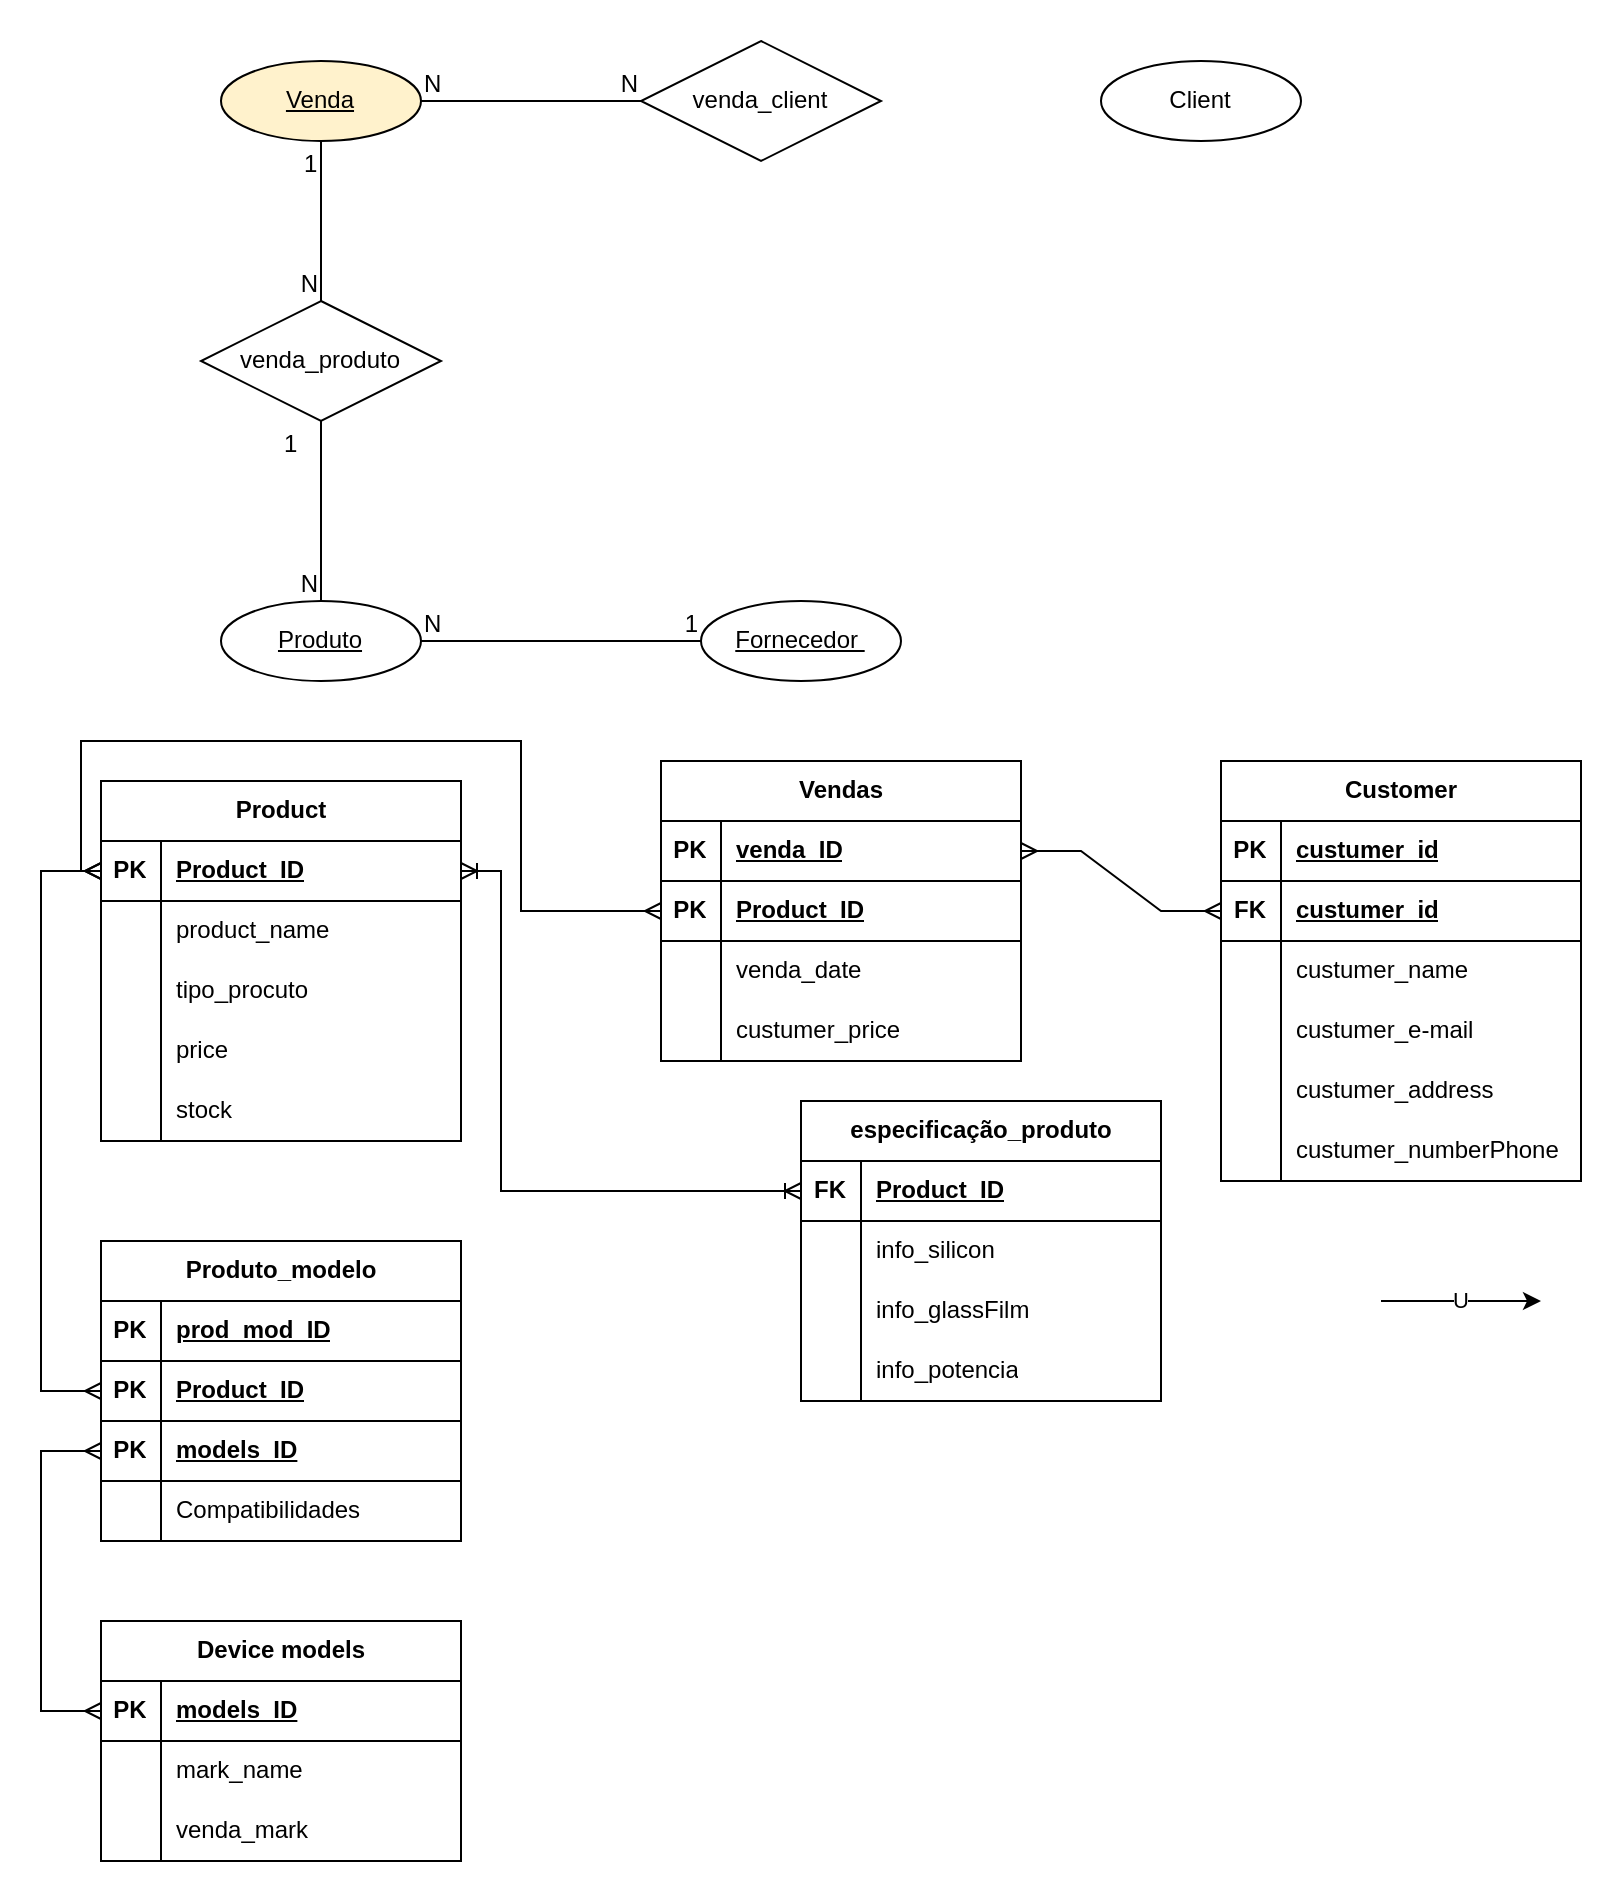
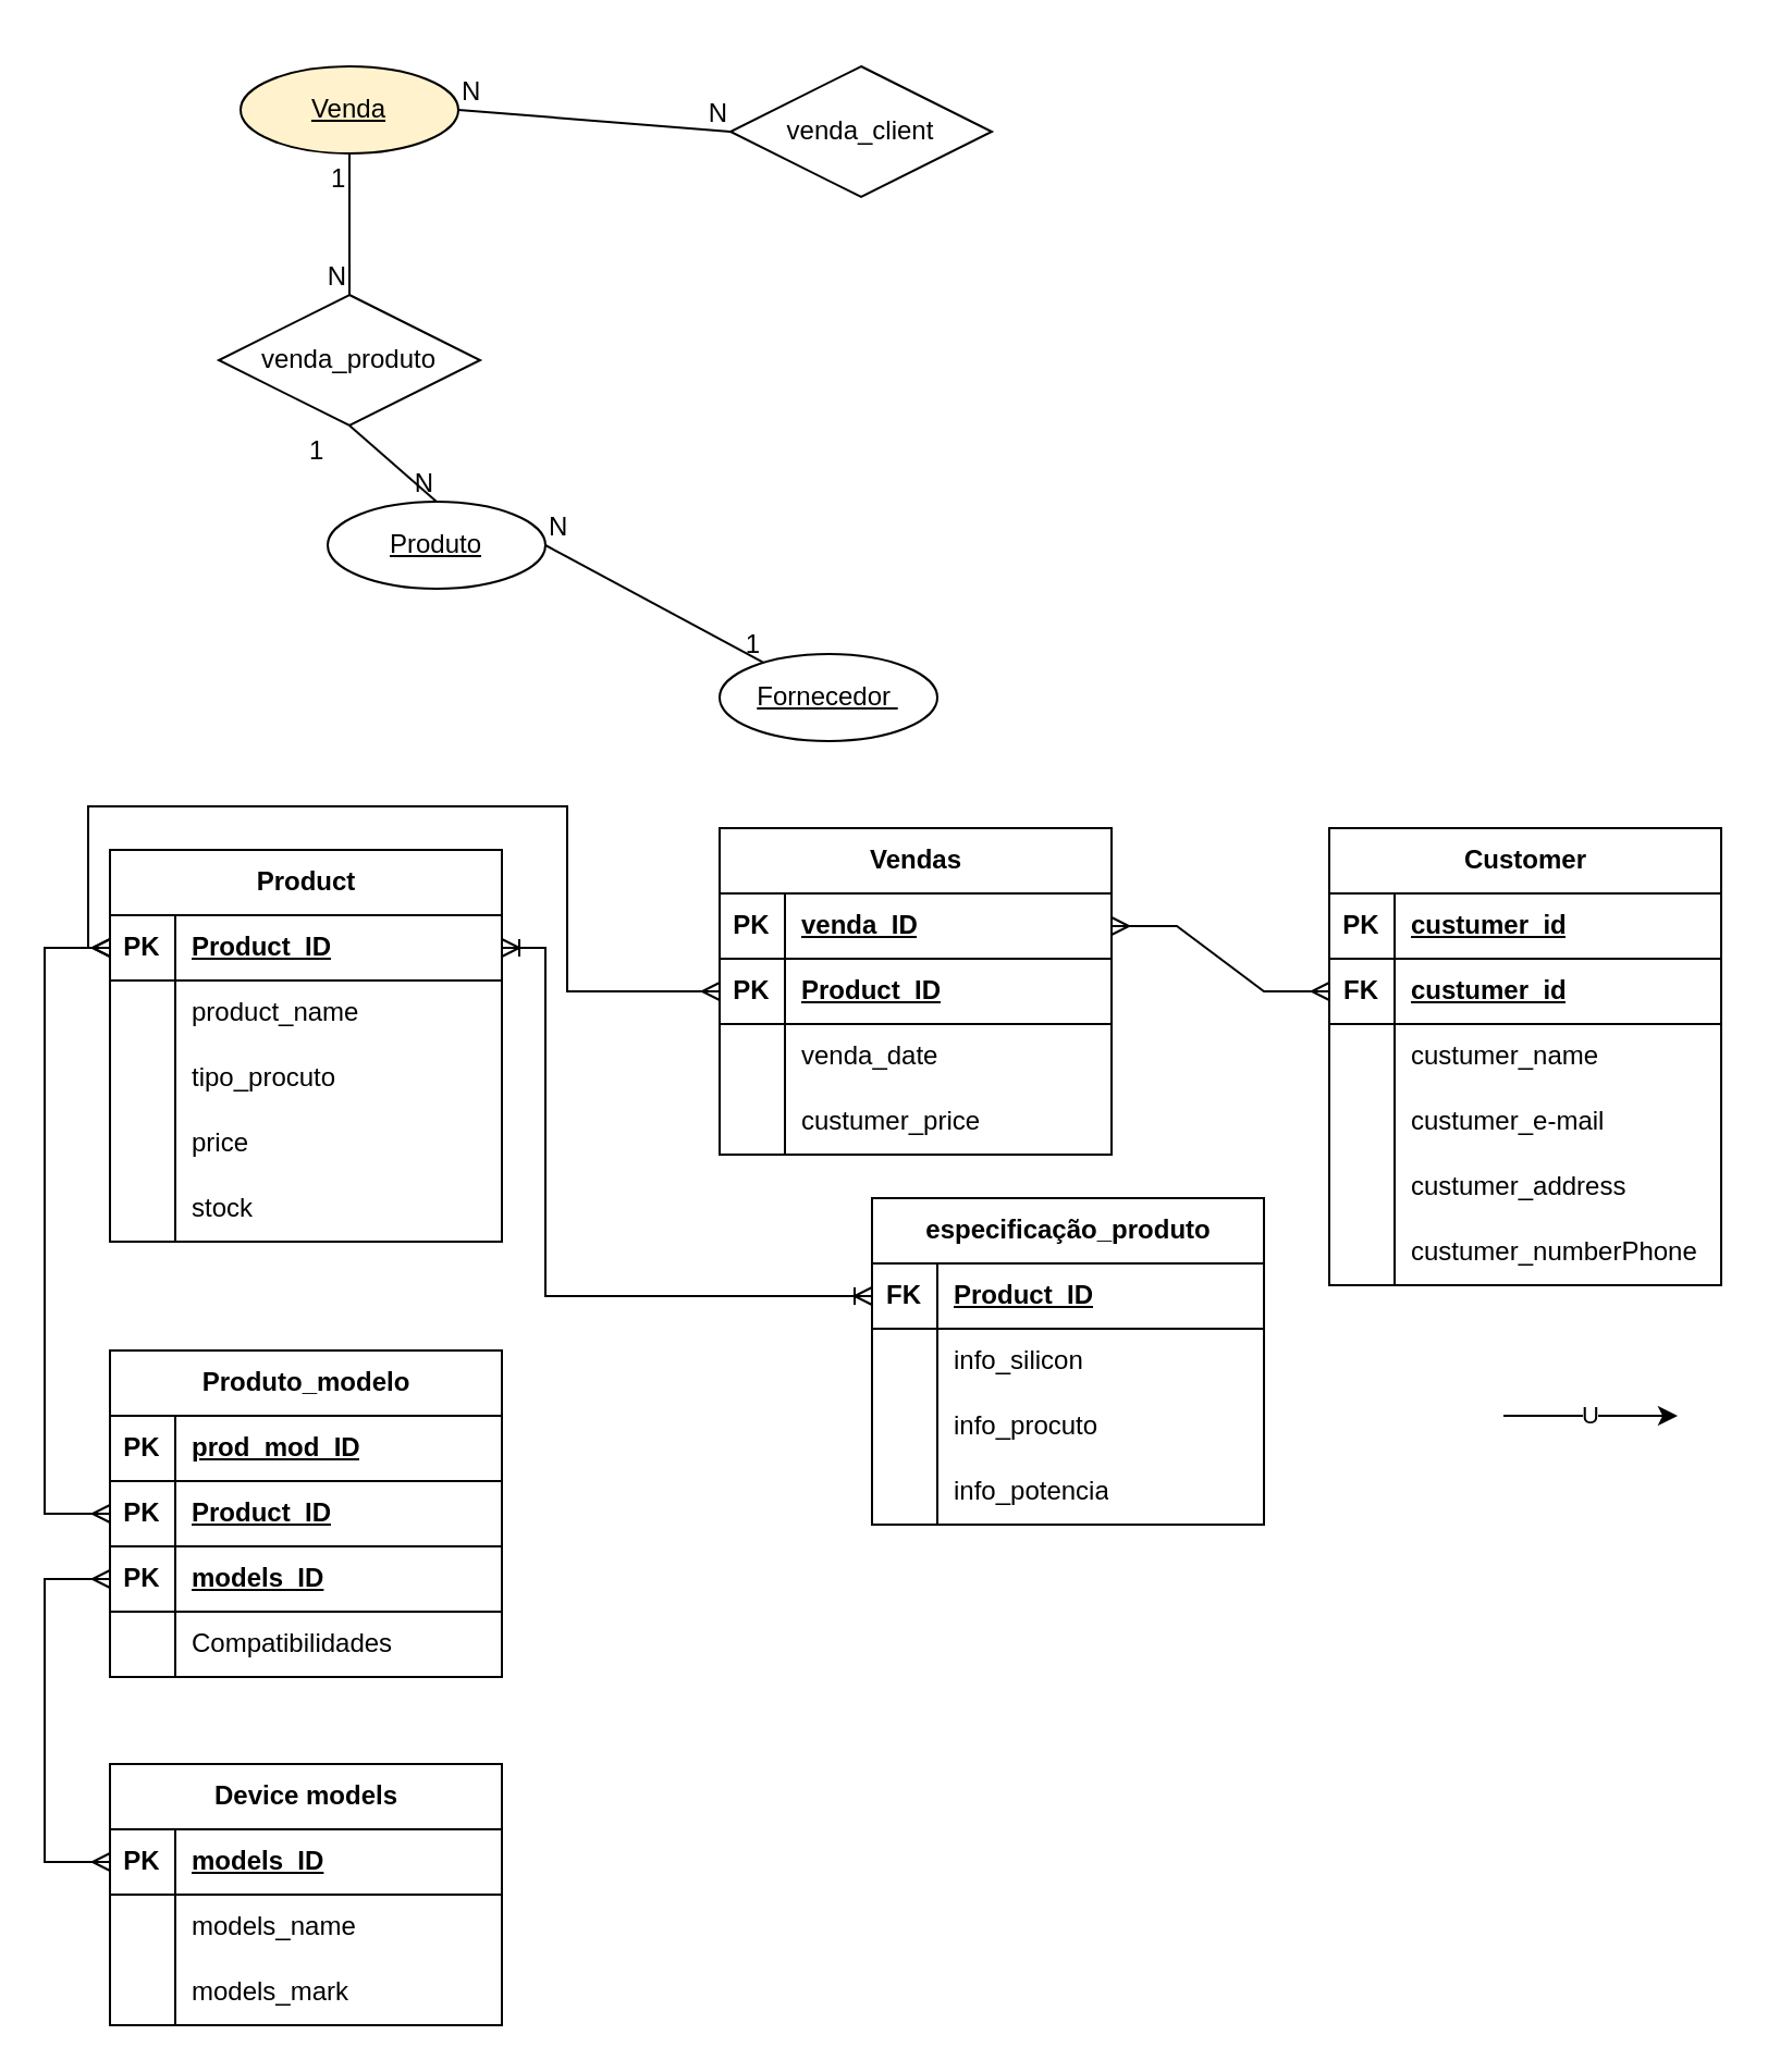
- <mxCell id="17" value="venda_client" style="shape=rhombus;perimeter=rhombusPerimeter;whiteSpace=wrap;html=1;align=center;" vertex="1" parent="1"><mxGeometry x="320" y="20" width="120" height="60" as="geometry" /></mxCell>
+ <mxCell id="17" value="venda_client" style="shape=rhombus;perimeter=rhombusPerimeter;whiteSpace=wrap;html=1;align=center;" vertex="1" parent="1"><mxGeometry x="335" y="30" width="120" height="60" as="geometry" /></mxCell>
- <mxCell id="15" value="Client" style="ellipse;whiteSpace=wrap;html=1;align=center;" vertex="1" parent="1"><mxGeometry x="550" y="30" width="100" height="40" as="geometry" /></mxCell>
- <mxCell id="19" value="venda_produto" style="shape=rhombus;perimeter=rhombusPerimeter;whiteSpace=wrap;html=1;align=center;" vertex="1" parent="1"><mxGeometry x="100" y="150" width="120" height="60" as="geometry" /></mxCell>
+ <mxCell id="19" value="venda_produto" style="shape=rhombus;perimeter=rhombusPerimeter;whiteSpace=wrap;html=1;align=center;" vertex="1" parent="1"><mxGeometry x="100" y="135" width="120" height="60" as="geometry" /></mxCell>
- <mxCell id="18" value="Produto" style="ellipse;whiteSpace=wrap;html=1;align=center;fontStyle=4;" vertex="1" parent="1"><mxGeometry x="110" y="300" width="100" height="40" as="geometry" /></mxCell>
+ <mxCell id="18" value="Produto" style="ellipse;whiteSpace=wrap;html=1;align=center;fontStyle=4;" vertex="1" parent="1"><mxGeometry x="150" y="230" width="100" height="40" as="geometry" /></mxCell>
- <mxCell id="20" value="Fornecedor&amp;nbsp;" style="ellipse;whiteSpace=wrap;html=1;align=center;fontStyle=4;" vertex="1" parent="1"><mxGeometry x="350" y="300" width="100" height="40" as="geometry" /></mxCell>
+ <mxCell id="20" value="Fornecedor&amp;nbsp;" style="ellipse;whiteSpace=wrap;html=1;align=center;fontStyle=4;" vertex="1" parent="1"><mxGeometry x="330" y="300" width="100" height="40" as="geometry" /></mxCell>
- <mxCell id="102" value="info_glassFilm" style="shape=partialRectangle;connectable=0;fillColor=none;top=0;left=0;bottom=0;right=0;align=left;spacingLeft=6;overflow=hidden;whiteSpace=wrap;html=1;" vertex="1" parent="100"><mxGeometry x="30" width="150" height="30" as="geometry"><mxRectangle width="150" height="30" as="alternateBounds" /></mxGeometry></mxCell>
+ <mxCell id="102" value="info_procuto" style="shape=partialRectangle;connectable=0;fillColor=none;top=0;left=0;bottom=0;right=0;align=left;spacingLeft=6;overflow=hidden;whiteSpace=wrap;html=1;" vertex="1" parent="100"><mxGeometry x="30" width="150" height="30" as="geometry"><mxRectangle width="150" height="30" as="alternateBounds" /></mxGeometry></mxCell>
- <mxCell id="89" value="mark_name" style="shape=partialRectangle;connectable=0;fillColor=none;top=0;left=0;bottom=0;right=0;align=left;spacingLeft=6;overflow=hidden;whiteSpace=wrap;html=1;" vertex="1" parent="87"><mxGeometry x="30" width="150" height="30" as="geometry"><mxRectangle width="150" height="30" as="alternateBounds" /></mxGeometry></mxCell>
+ <mxCell id="89" value="models_name" style="shape=partialRectangle;connectable=0;fillColor=none;top=0;left=0;bottom=0;right=0;align=left;spacingLeft=6;overflow=hidden;whiteSpace=wrap;html=1;" vertex="1" parent="87"><mxGeometry x="30" width="150" height="30" as="geometry"><mxRectangle width="150" height="30" as="alternateBounds" /></mxGeometry></mxCell>
- <mxCell id="92" value="venda_mark" style="shape=partialRectangle;connectable=0;fillColor=none;top=0;left=0;bottom=0;right=0;align=left;spacingLeft=6;overflow=hidden;whiteSpace=wrap;html=1;" vertex="1" parent="90"><mxGeometry x="30" width="150" height="30" as="geometry"><mxRectangle width="150" height="30" as="alternateBounds" /></mxGeometry></mxCell>
+ <mxCell id="92" value="models_mark" style="shape=partialRectangle;connectable=0;fillColor=none;top=0;left=0;bottom=0;right=0;align=left;spacingLeft=6;overflow=hidden;whiteSpace=wrap;html=1;" vertex="1" parent="90"><mxGeometry x="30" width="150" height="30" as="geometry"><mxRectangle width="150" height="30" as="alternateBounds" /></mxGeometry></mxCell>
